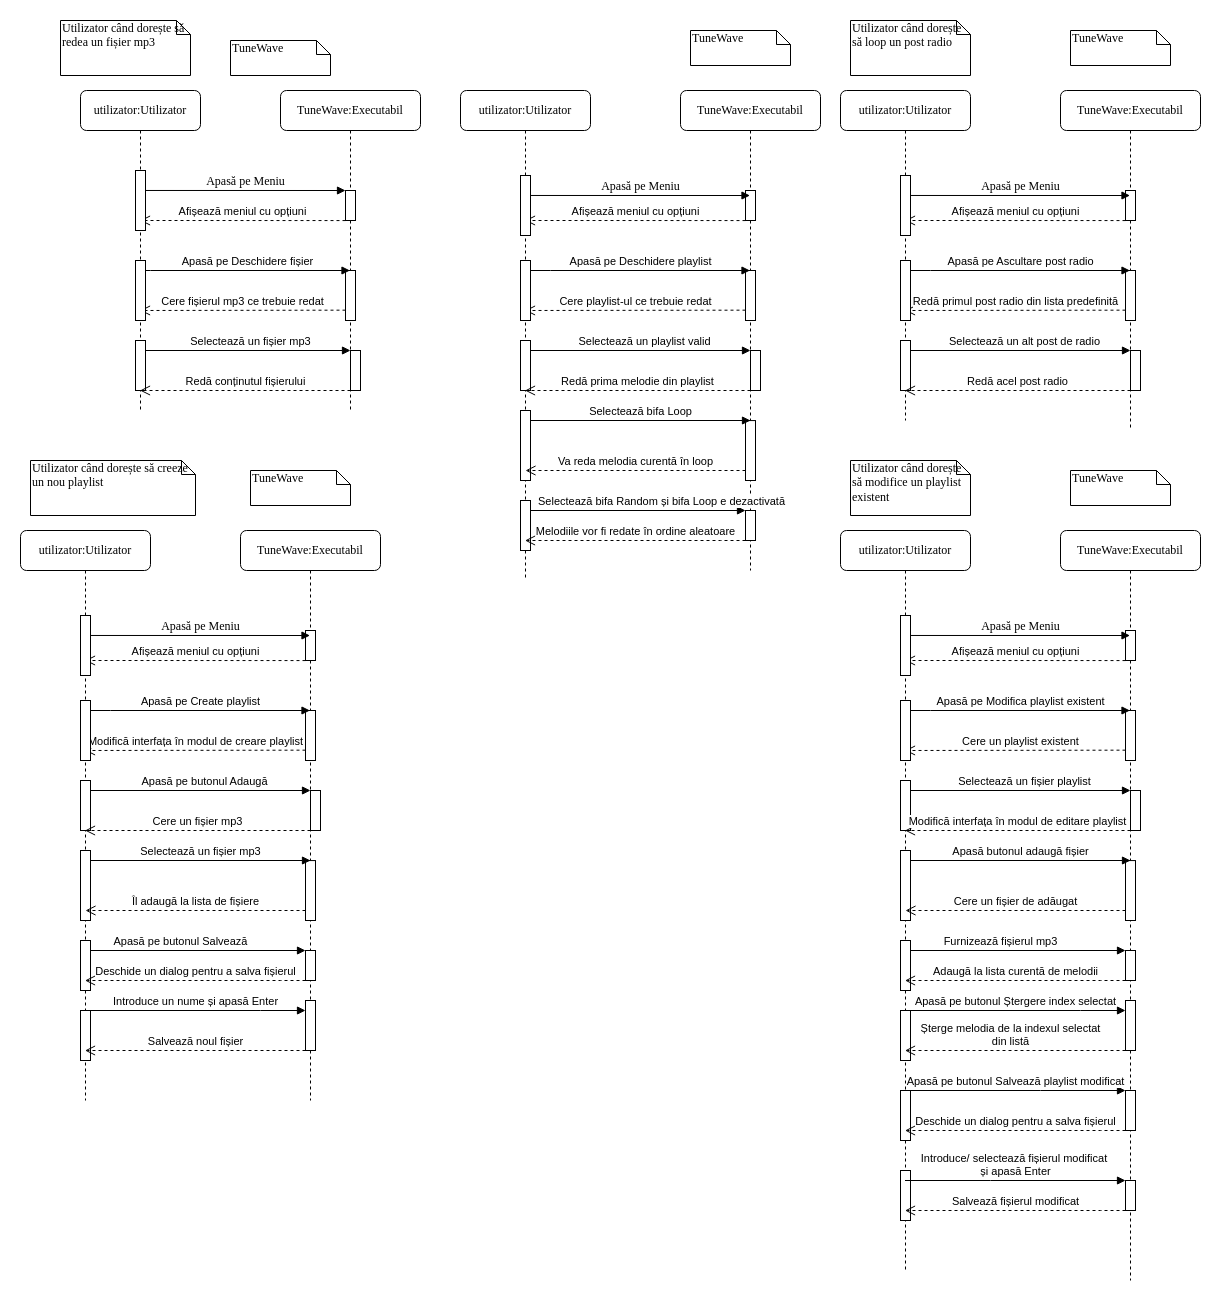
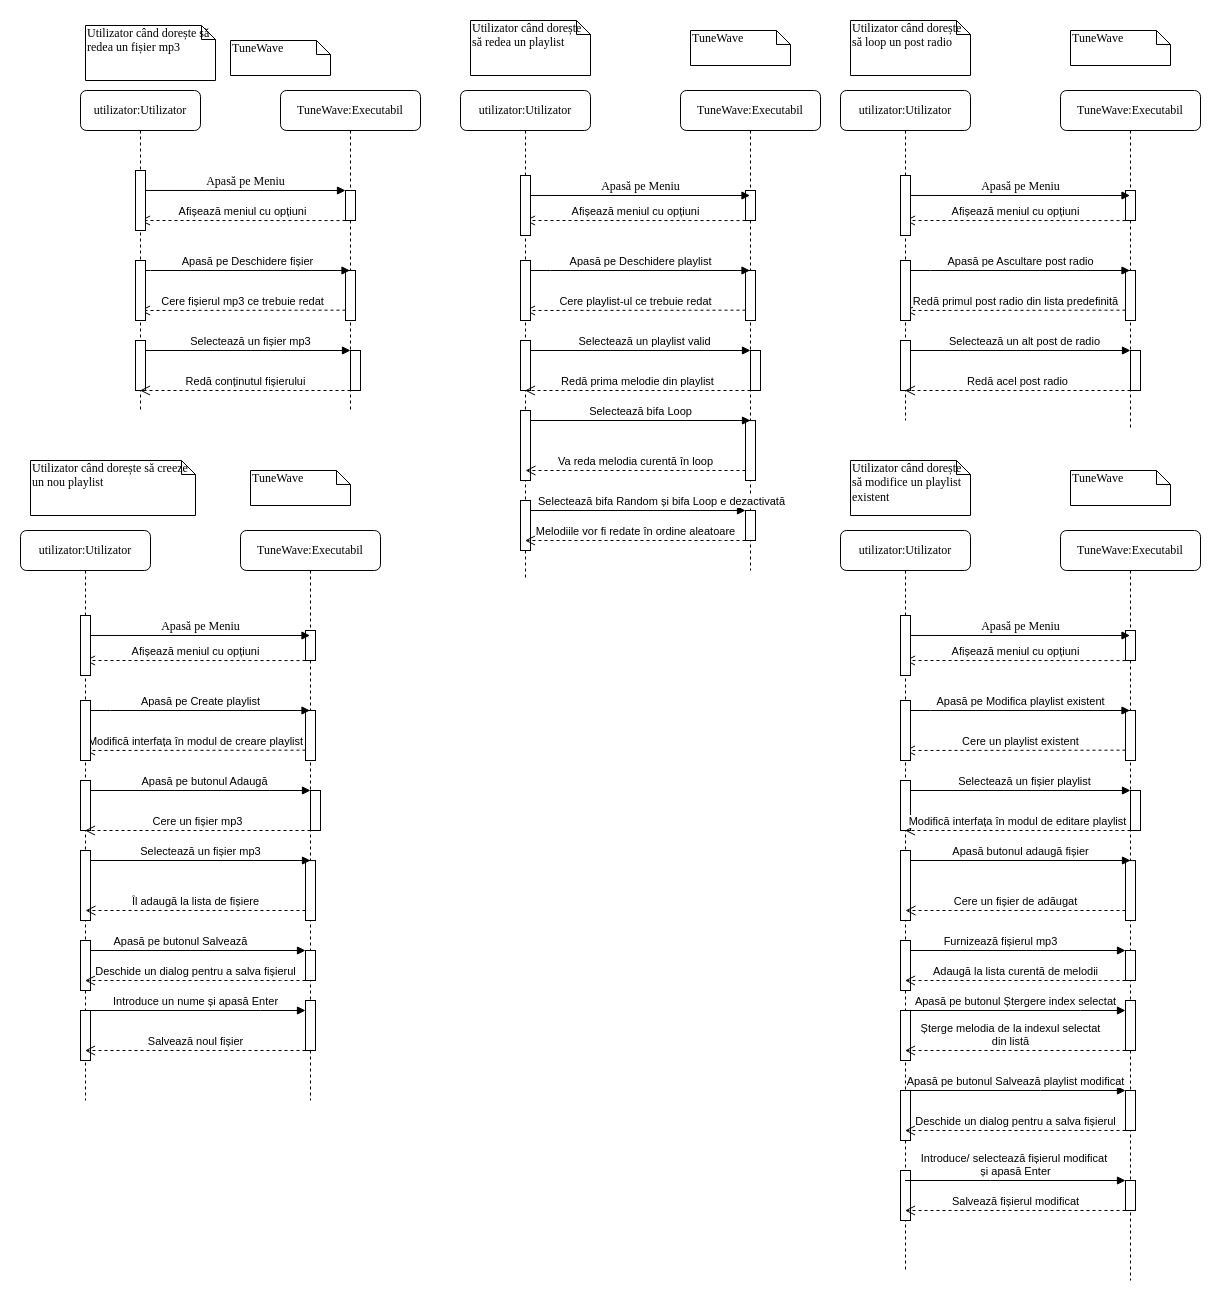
- <mxCell id="14" value="Utilizator când dorește să redea un fișier mp3" style="shape=note;whiteSpace=wrap;html=1;size=14;verticalAlign=top;align=left;spacingTop=-6;rounded=0;shadow=0;comic=0;labelBackgroundColor=none;strokeWidth=1;fontFamily=Verdana;fontSize=12" parent="1" vertex="1"><mxGeometry x="60" y="20" width="130" height="55" as="geometry" /></mxCell>
+ <mxCell id="14" value="Utilizator când dorește să redea un fișier mp3" style="shape=note;whiteSpace=wrap;html=1;size=14;verticalAlign=top;align=left;spacingTop=-6;rounded=0;shadow=0;comic=0;labelBackgroundColor=none;strokeWidth=1;fontFamily=Verdana;fontSize=12" parent="1" vertex="1"><mxGeometry x="85" y="25" width="130" height="55" as="geometry" /></mxCell>
+ <mxCell id="35" value="Utilizator când dorește să redea un playlist" style="shape=note;whiteSpace=wrap;html=1;size=14;verticalAlign=top;align=left;spacingTop=-6;rounded=0;shadow=0;comic=0;labelBackgroundColor=none;strokeWidth=1;fontFamily=Verdana;fontSize=12" vertex="1" parent="1"><mxGeometry x="470" y="20" width="120" height="55" as="geometry" /></mxCell>
